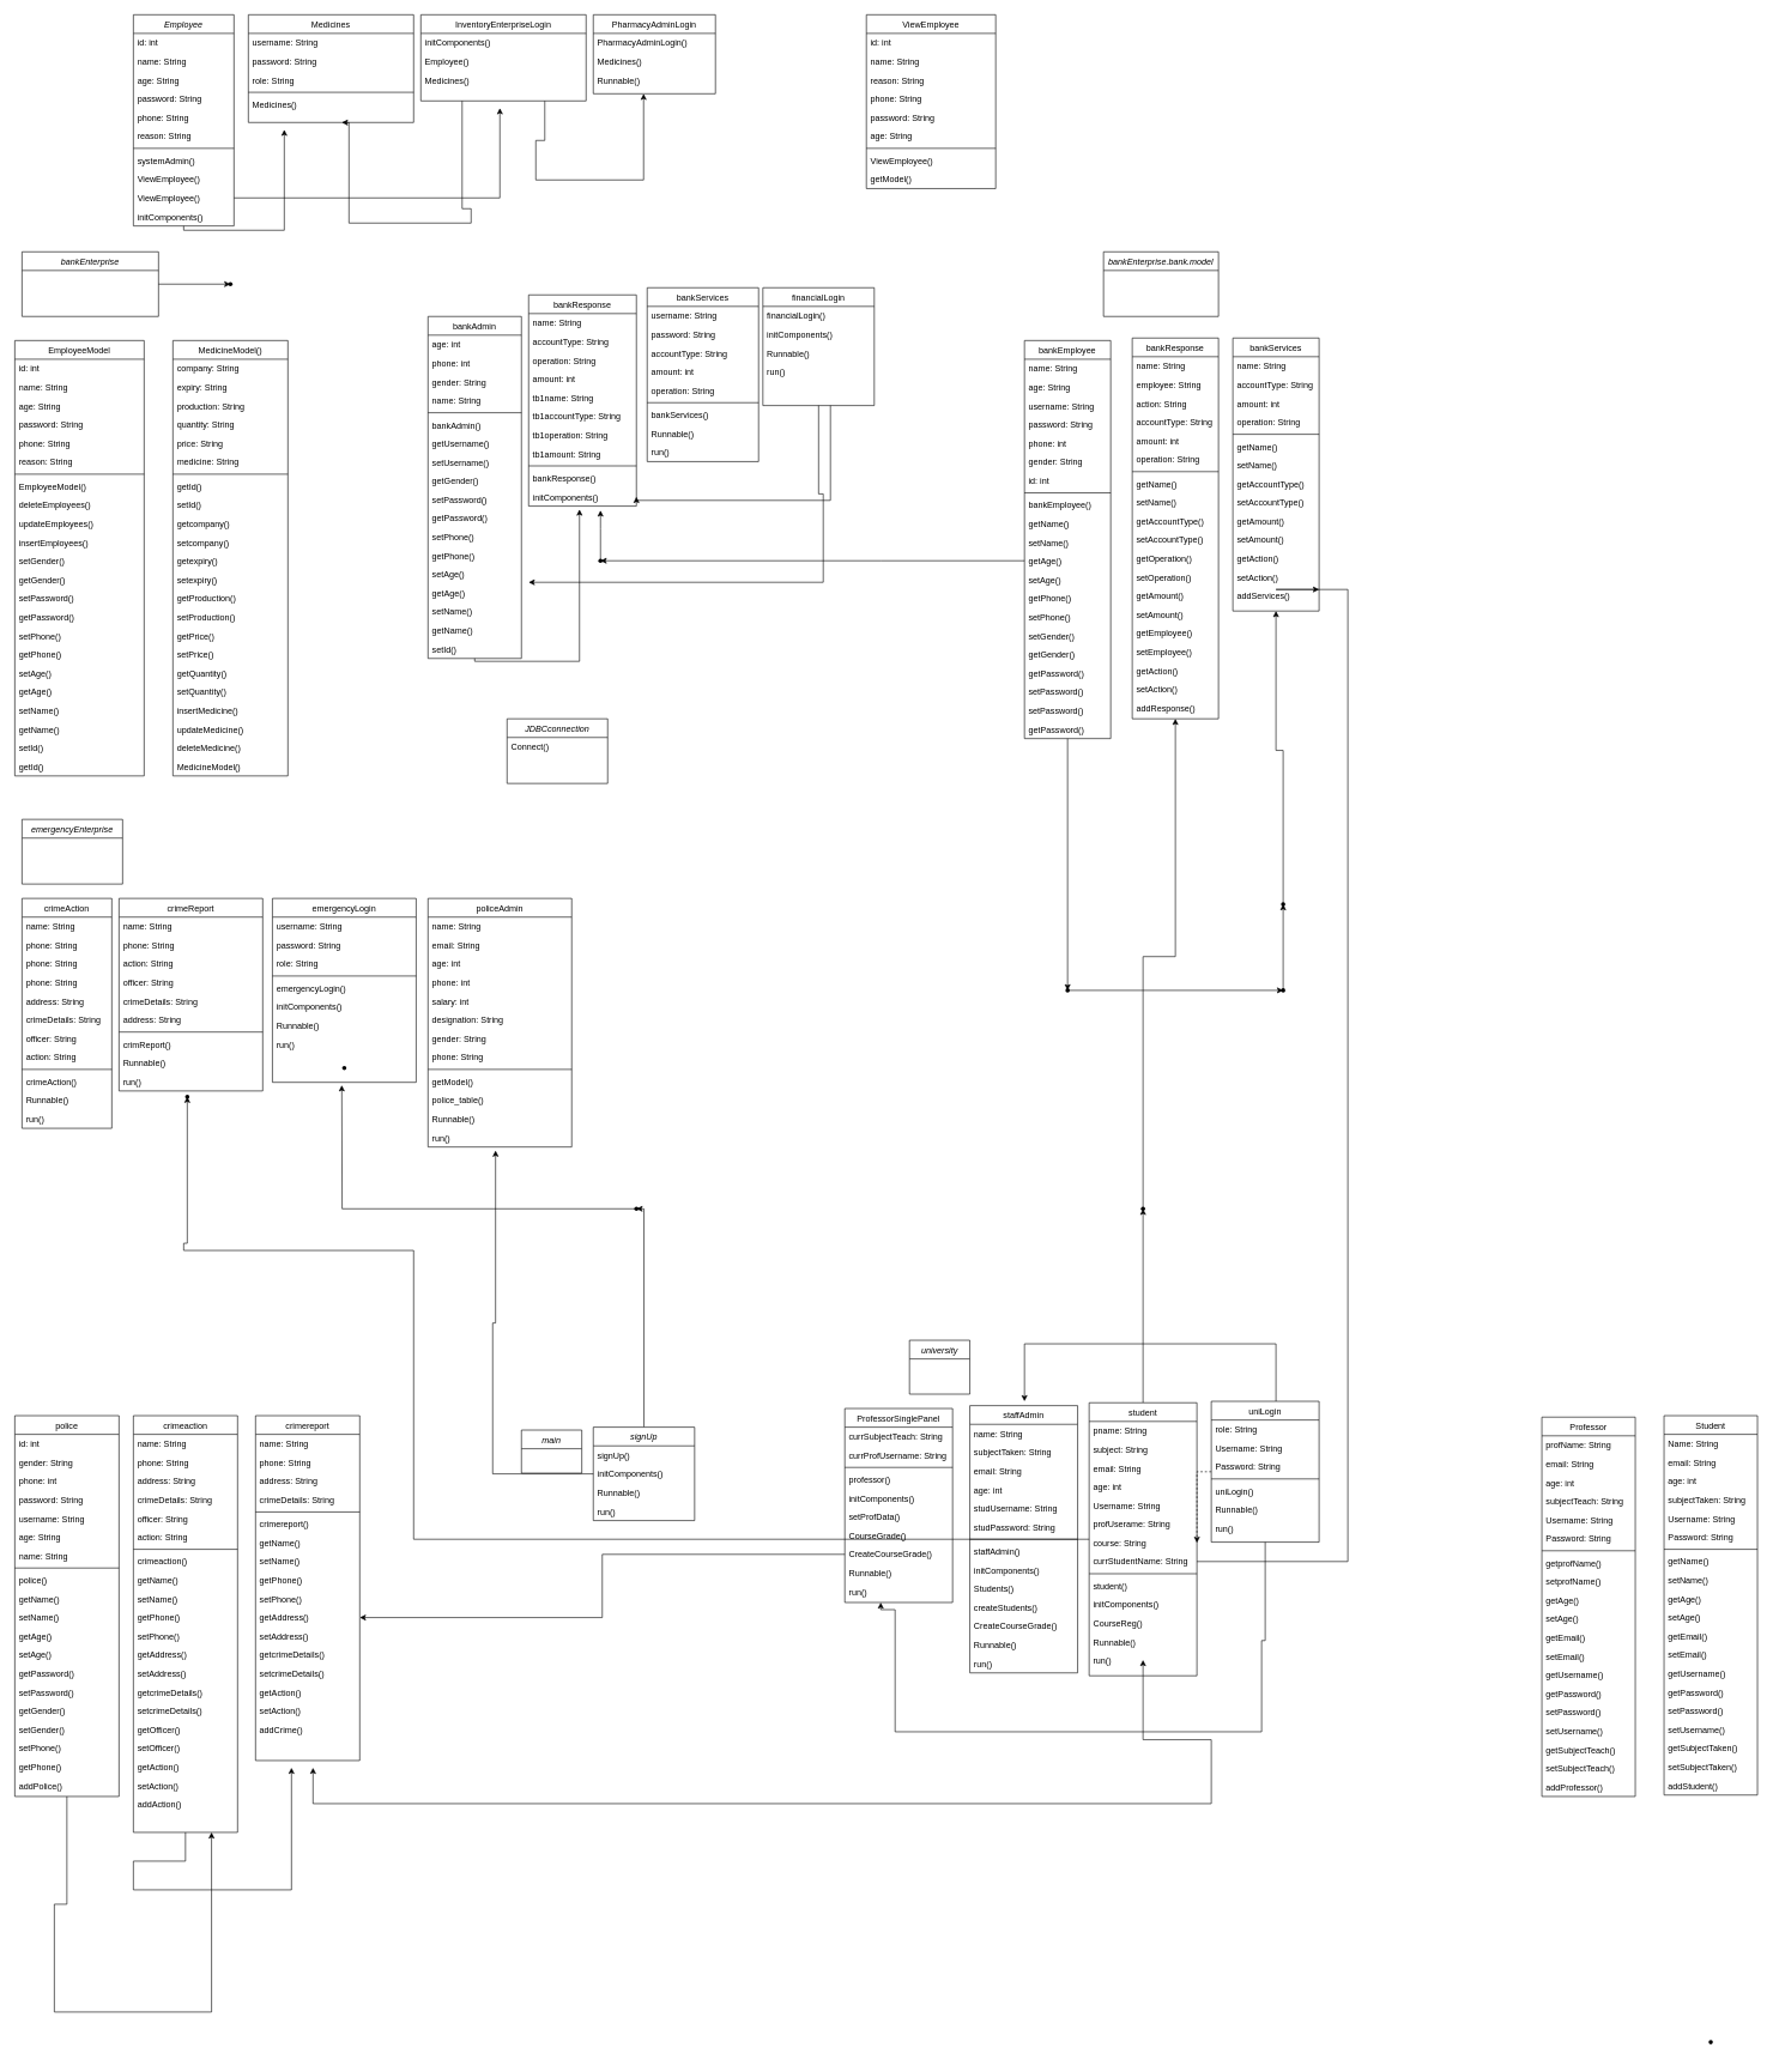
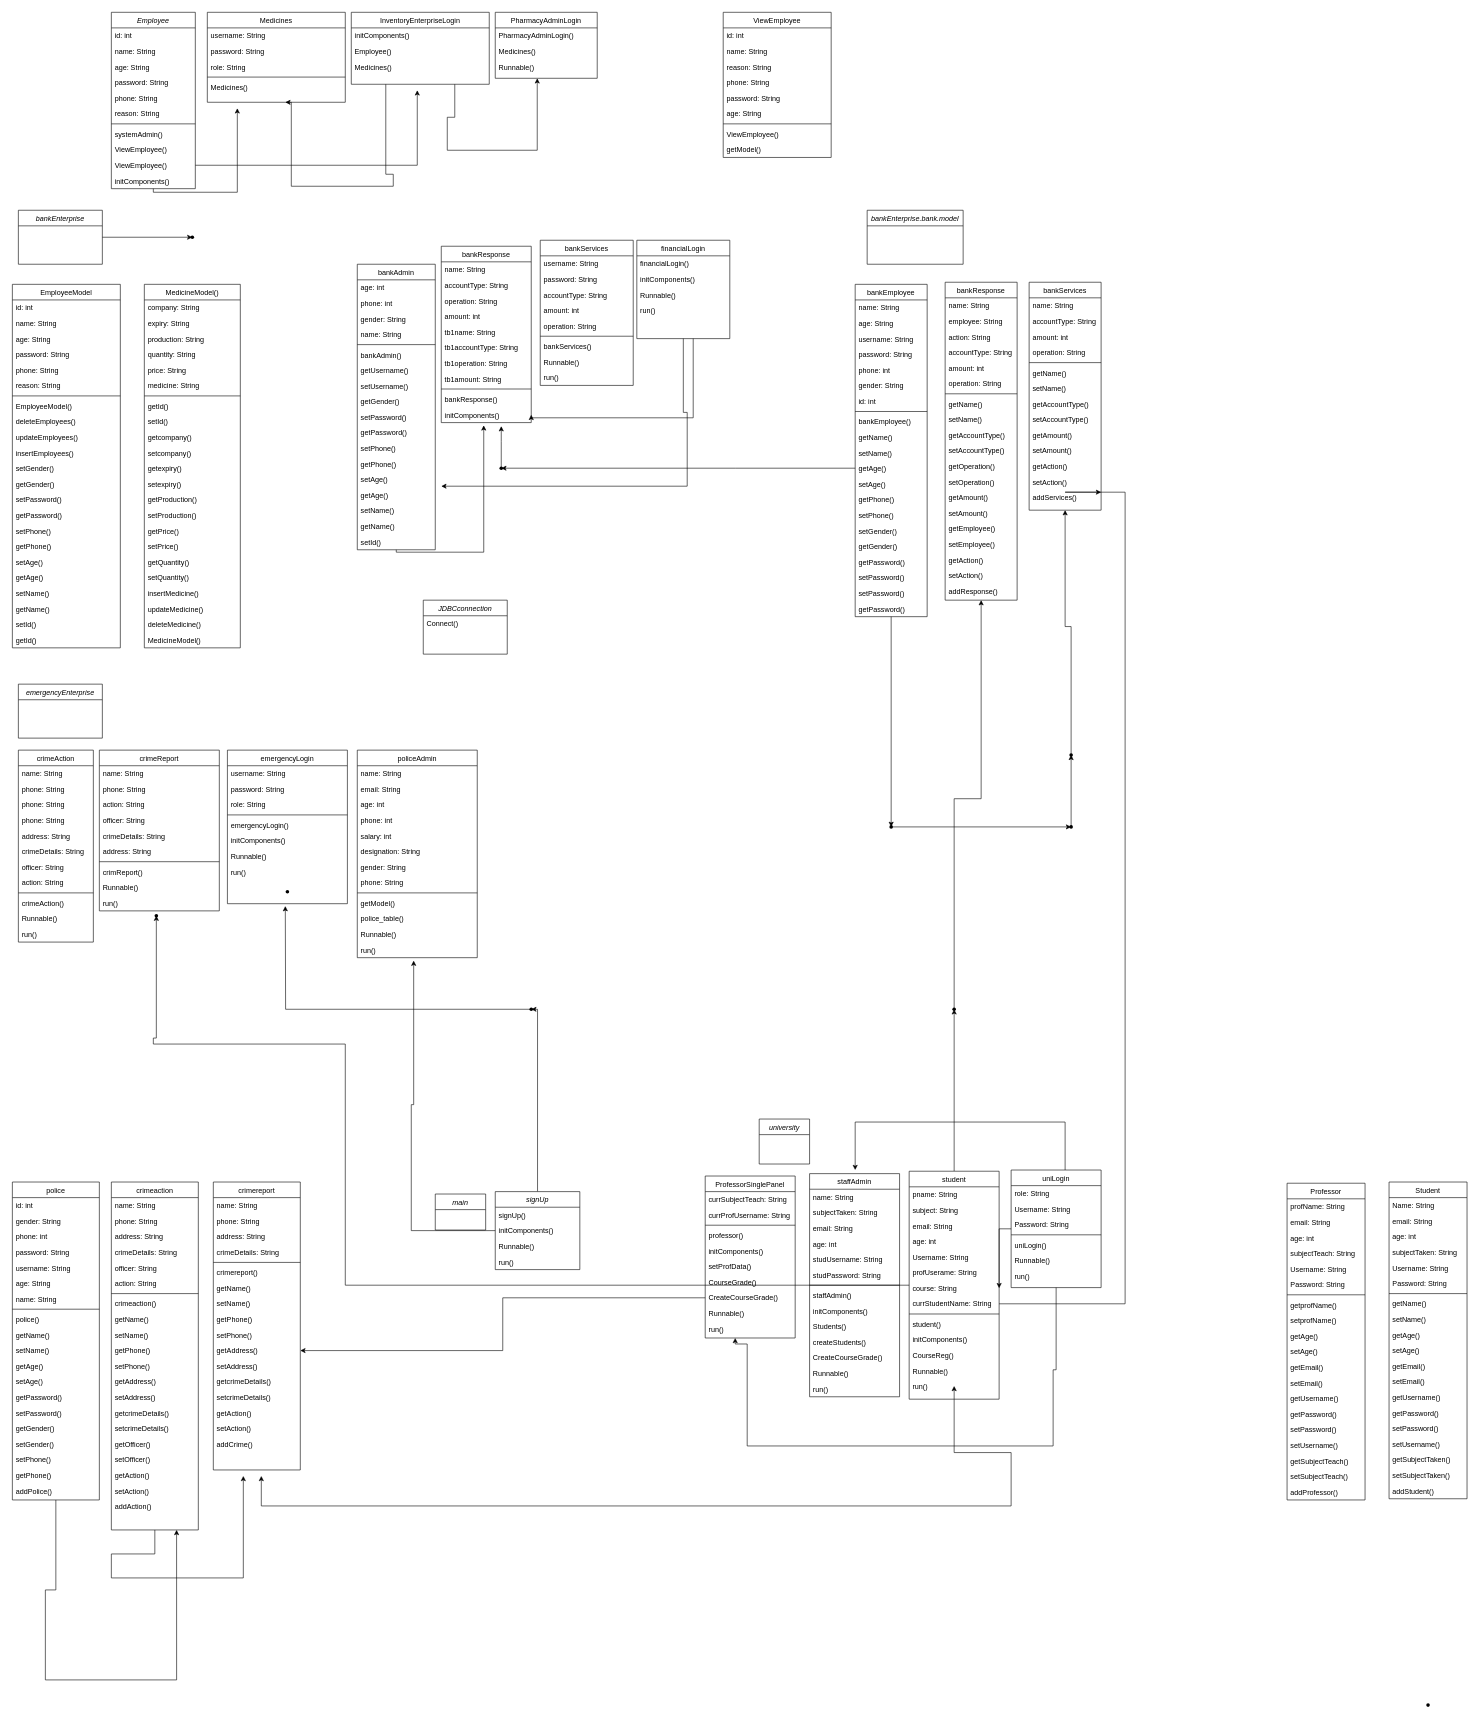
- <mxCell id="239" value="bankEnterprise" style="swimlane;fontStyle=2;align=center;verticalAlign=top;childLayout=stackLayout;horizontal=1;startSize=26;horizontalStack=0;resizeParent=1;resizeLast=0;collapsible=1;marginBottom=0;rounded=0;shadow=0;strokeWidth=1;" parent="1" vertex="1"><mxGeometry x="30" y="350" width="190" height="90" as="geometry"><mxRectangle x="230" y="140" width="160" height="26" as="alternateBounds" /></mxGeometry></mxCell>
+ <mxCell id="239" value="bankEnterprise" style="swimlane;fontStyle=2;align=center;verticalAlign=top;childLayout=stackLayout;horizontal=1;startSize=26;horizontalStack=0;resizeParent=1;resizeLast=0;collapsible=1;marginBottom=0;rounded=0;shadow=0;strokeWidth=1;" parent="1" vertex="1"><mxGeometry x="30" y="350" width="140" height="90" as="geometry"><mxRectangle x="230" y="140" width="160" height="26" as="alternateBounds" /></mxGeometry></mxCell>
- <mxCell id="240" value="bankEnterprise.bank.model" style="swimlane;fontStyle=2;align=center;verticalAlign=top;childLayout=stackLayout;horizontal=1;startSize=26;horizontalStack=0;resizeParent=1;resizeLast=0;collapsible=1;marginBottom=0;rounded=0;shadow=0;strokeWidth=1;" parent="1" vertex="1"><mxGeometry x="1535" y="350" width="160" height="90" as="geometry"><mxRectangle x="230" y="140" width="160" height="26" as="alternateBounds" /></mxGeometry></mxCell>
+ <mxCell id="240" value="bankEnterprise.bank.model" style="swimlane;fontStyle=2;align=center;verticalAlign=top;childLayout=stackLayout;horizontal=1;startSize=26;horizontalStack=0;resizeParent=1;resizeLast=0;collapsible=1;marginBottom=0;rounded=0;shadow=0;strokeWidth=1;" parent="1" vertex="1"><mxGeometry x="1445" y="350" width="160" height="90" as="geometry"><mxRectangle x="230" y="140" width="160" height="26" as="alternateBounds" /></mxGeometry></mxCell>
- <mxCell id="389" value="" style="edgeStyle=orthogonalEdgeStyle;rounded=0;orthogonalLoop=1;jettySize=auto;html=1;entryX=1;entryY=0.5;entryDx=0;entryDy=0;dashed=1;" parent="1" source="392" target="381" edge="1"><mxGeometry relative="1" as="geometry"><mxPoint x="1705" y="1910" as="targetPoint" /></mxGeometry></mxCell>
+ <mxCell id="389" value="" style="edgeStyle=orthogonalEdgeStyle;rounded=0;orthogonalLoop=1;jettySize=auto;html=1;entryX=1;entryY=0.5;entryDx=0;entryDy=0;" parent="1" source="392" target="381" edge="1"><mxGeometry relative="1" as="geometry"><mxPoint x="1705" y="1910" as="targetPoint" /></mxGeometry></mxCell>
